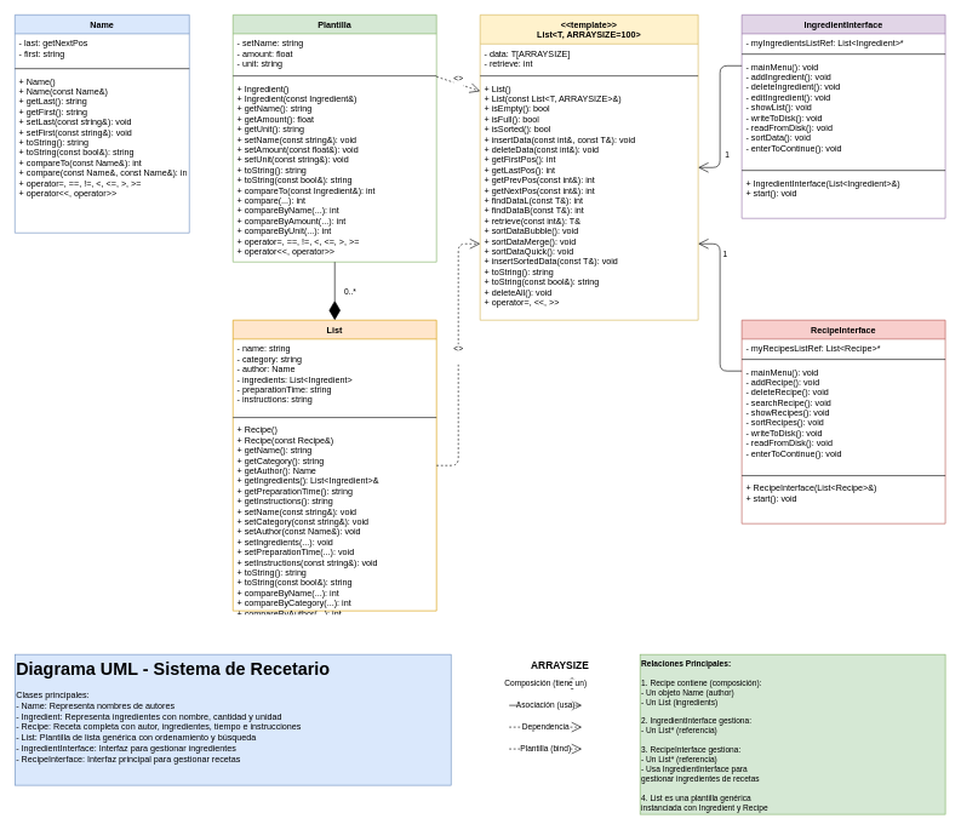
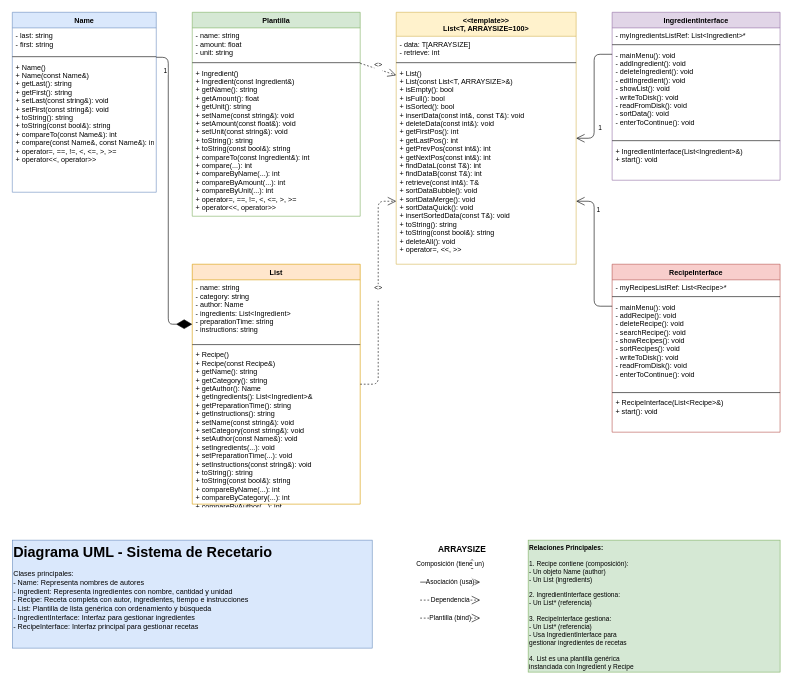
- <mxCell id="3" value="- last: getNextPos&#10;- first: string" style="text;strokeColor=none;fillColor=none;align=left;verticalAlign=top;spacingLeft=4;spacingRight=4;overflow=hidden;rotatable=0;points=[[0,0.5],[1,0.5]];portConstraint=eastwest;" parent="2" vertex="1"><mxGeometry y="26" width="240" height="44" as="geometry" /></mxCell>
+ <mxCell id="3" value="- last: string&#10;- first: string" style="text;strokeColor=none;fillColor=none;align=left;verticalAlign=top;spacingLeft=4;spacingRight=4;overflow=hidden;rotatable=0;points=[[0,0.5],[1,0.5]];portConstraint=eastwest;" parent="2" vertex="1"><mxGeometry y="26" width="240" height="44" as="geometry" /></mxCell>
- <mxCell id="7" value="- setName: string&#10;- amount: float&#10;- unit: string" style="text;strokeColor=none;fillColor=none;align=left;verticalAlign=top;spacingLeft=4;spacingRight=4;overflow=hidden;rotatable=0;points=[[0,0.5],[1,0.5]];portConstraint=eastwest;" parent="6" vertex="1"><mxGeometry y="26" width="280" height="54" as="geometry" /></mxCell>
+ <mxCell id="7" value="- name: string&#10;- amount: float&#10;- unit: string" style="text;strokeColor=none;fillColor=none;align=left;verticalAlign=top;spacingLeft=4;spacingRight=4;overflow=hidden;rotatable=0;points=[[0,0.5],[1,0.5]];portConstraint=eastwest;" parent="6" vertex="1"><mxGeometry y="26" width="280" height="54" as="geometry" /></mxCell>
- <mxCell id="32" value="" style="endArrow=diamondThin;endFill=1;endSize=24;html=1;exitX=0.5;exitY=1;exitDx=0;exitDy=0;entryX=0.5;entryY=0;entryDx=0;entryDy=0;" parent="1" source="6" target="14" edge="1"><mxGeometry width="160" relative="1" as="geometry"><mxPoint x="460" y="370" as="sourcePoint" /><mxPoint x="460" y="440" as="targetPoint" /></mxGeometry></mxCell>
- <mxCell id="33" value="0..*" style="edgeLabel;html=1;align=center;verticalAlign=middle;resizable=0;points=[];" parent="32" vertex="1" connectable="0"><mxGeometry x="0.2" y="2" relative="1" as="geometry"><mxPoint x="18" y="-8" as="offset" /></mxGeometry></mxCell>
+ <mxCell id="30" value="" style="endArrow=diamondThin;endFill=1;endSize=24;html=1;exitX=1;exitY=0.25;exitDx=0;exitDy=0;entryX=0;entryY=0.25;entryDx=0;entryDy=0;" parent="1" source="2" target="14" edge="1"><mxGeometry width="160" relative="1" as="geometry"><mxPoint x="260" y="160" as="sourcePoint" /><mxPoint x="320" y="560" as="targetPoint" /><Array as="points"><mxPoint x="280" y="95" /><mxPoint x="280" y="540" /></Array></mxGeometry></mxCell>
+ <mxCell id="31" value="1" style="edgeLabel;html=1;align=center;verticalAlign=middle;resizable=0;points=[];" parent="30" vertex="1" connectable="0"><mxGeometry x="-0.8" y="2" relative="1" as="geometry"><mxPoint x="-8" y="-8" as="offset" /></mxGeometry></mxCell>
